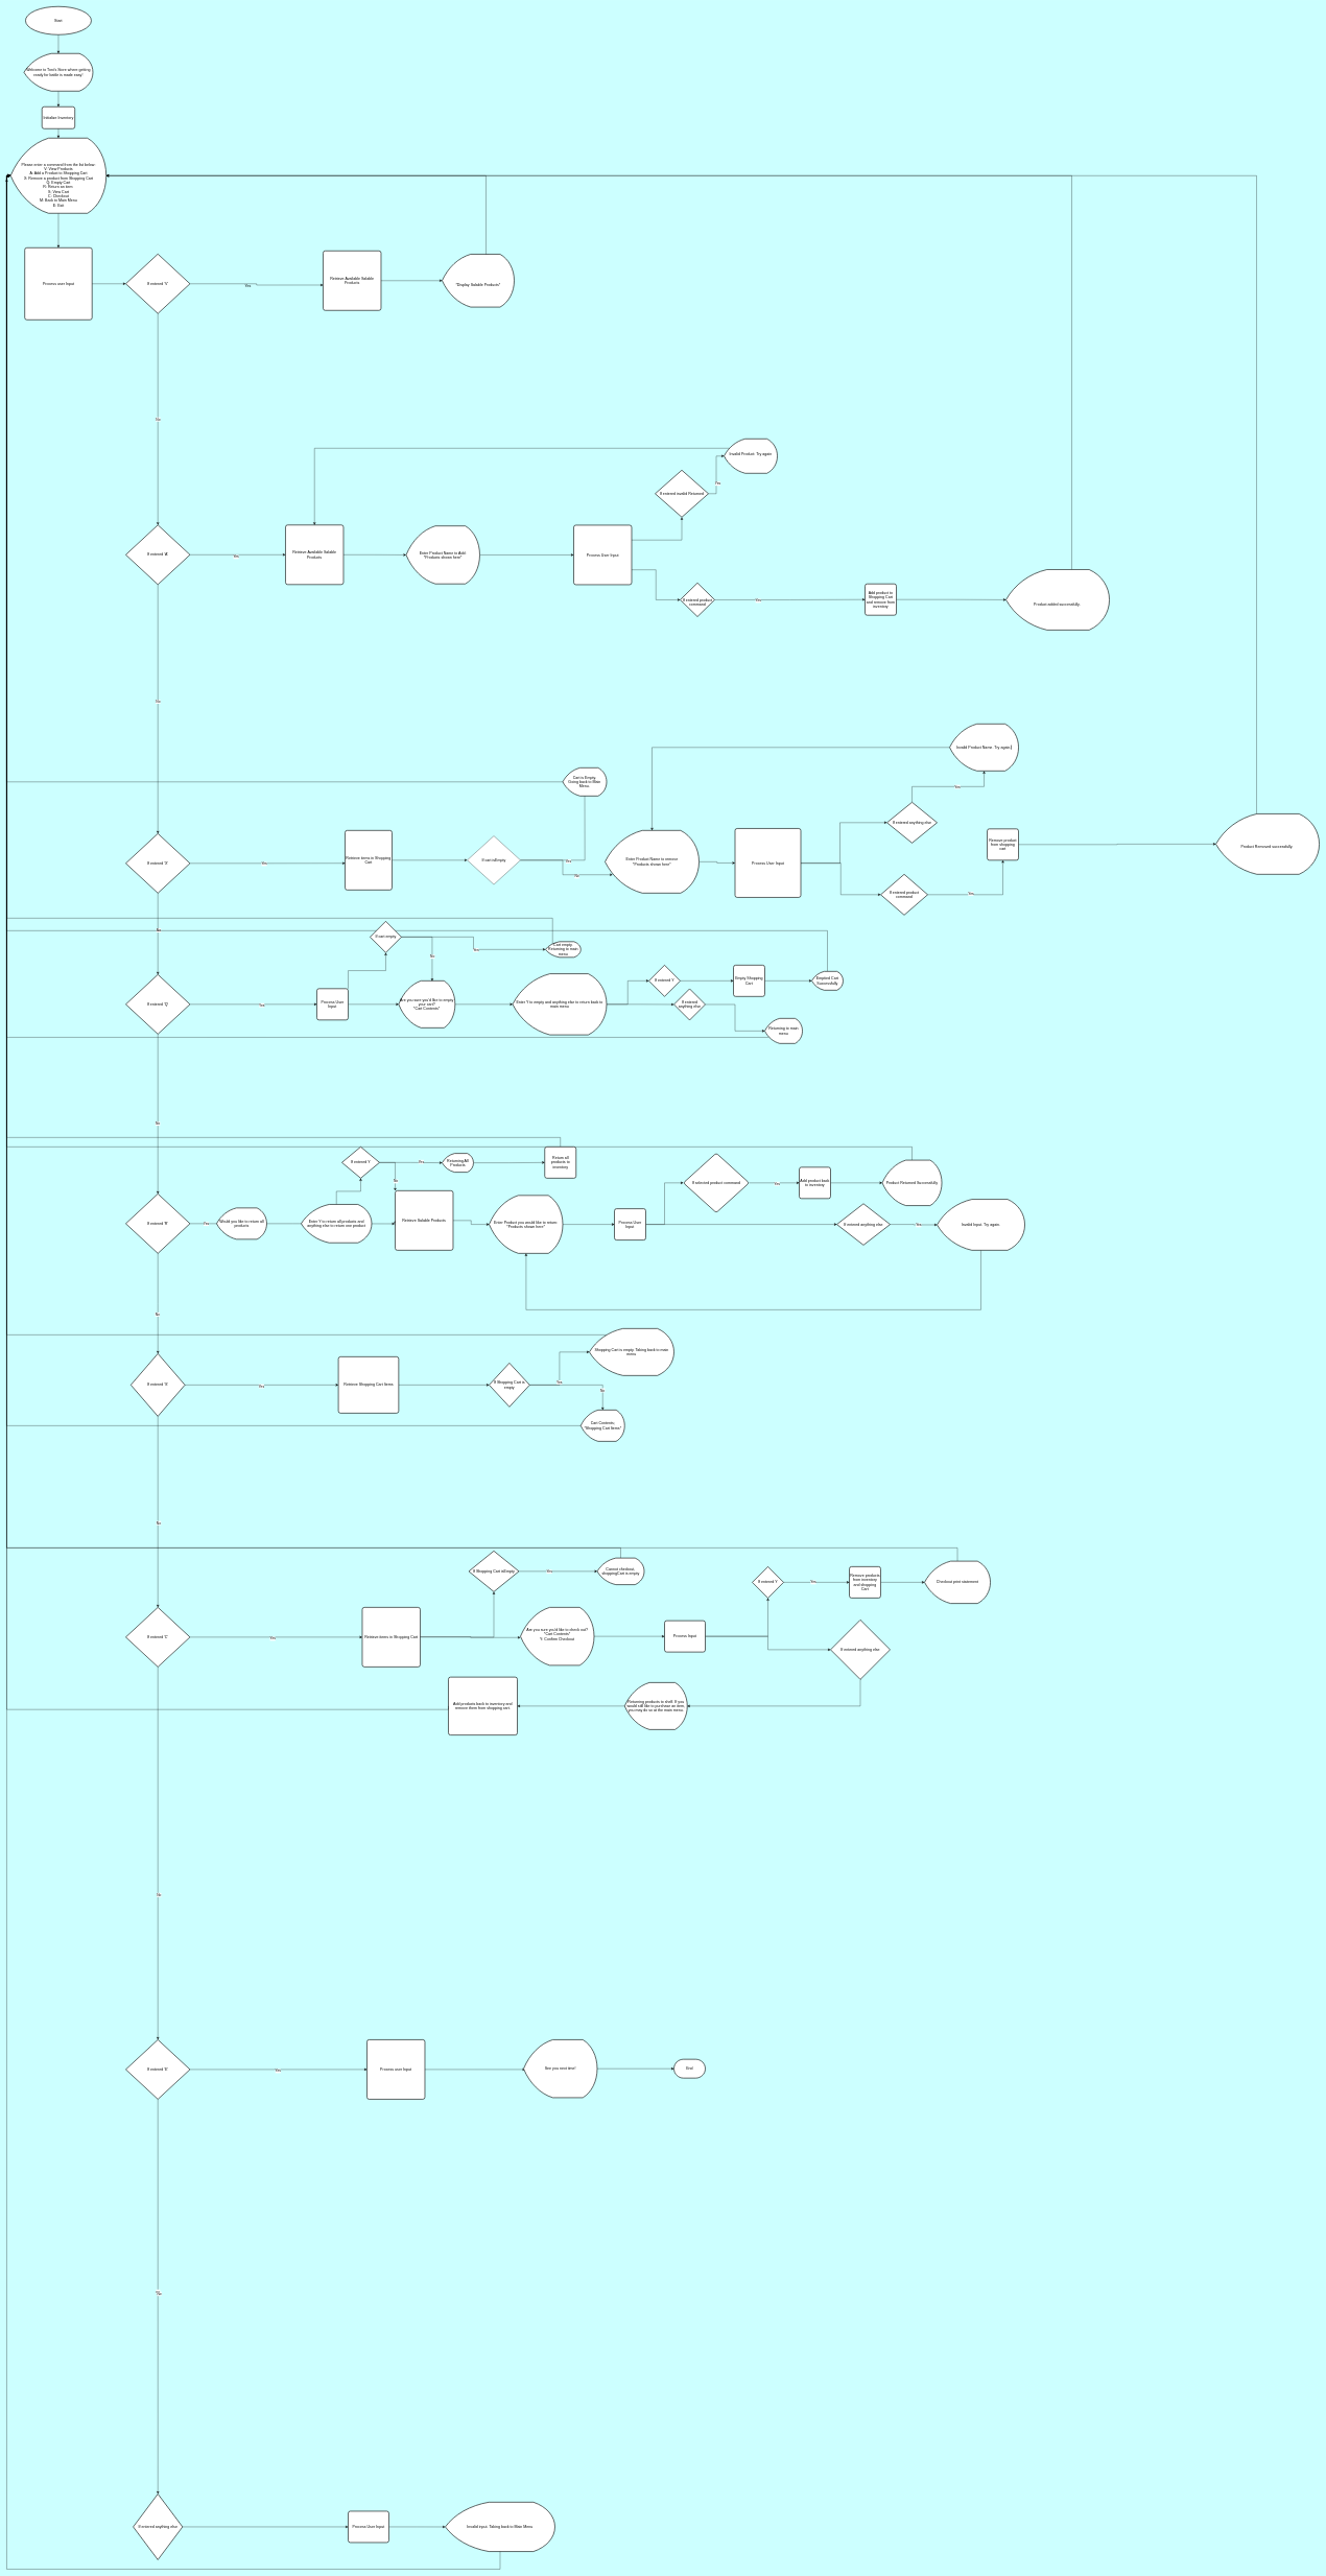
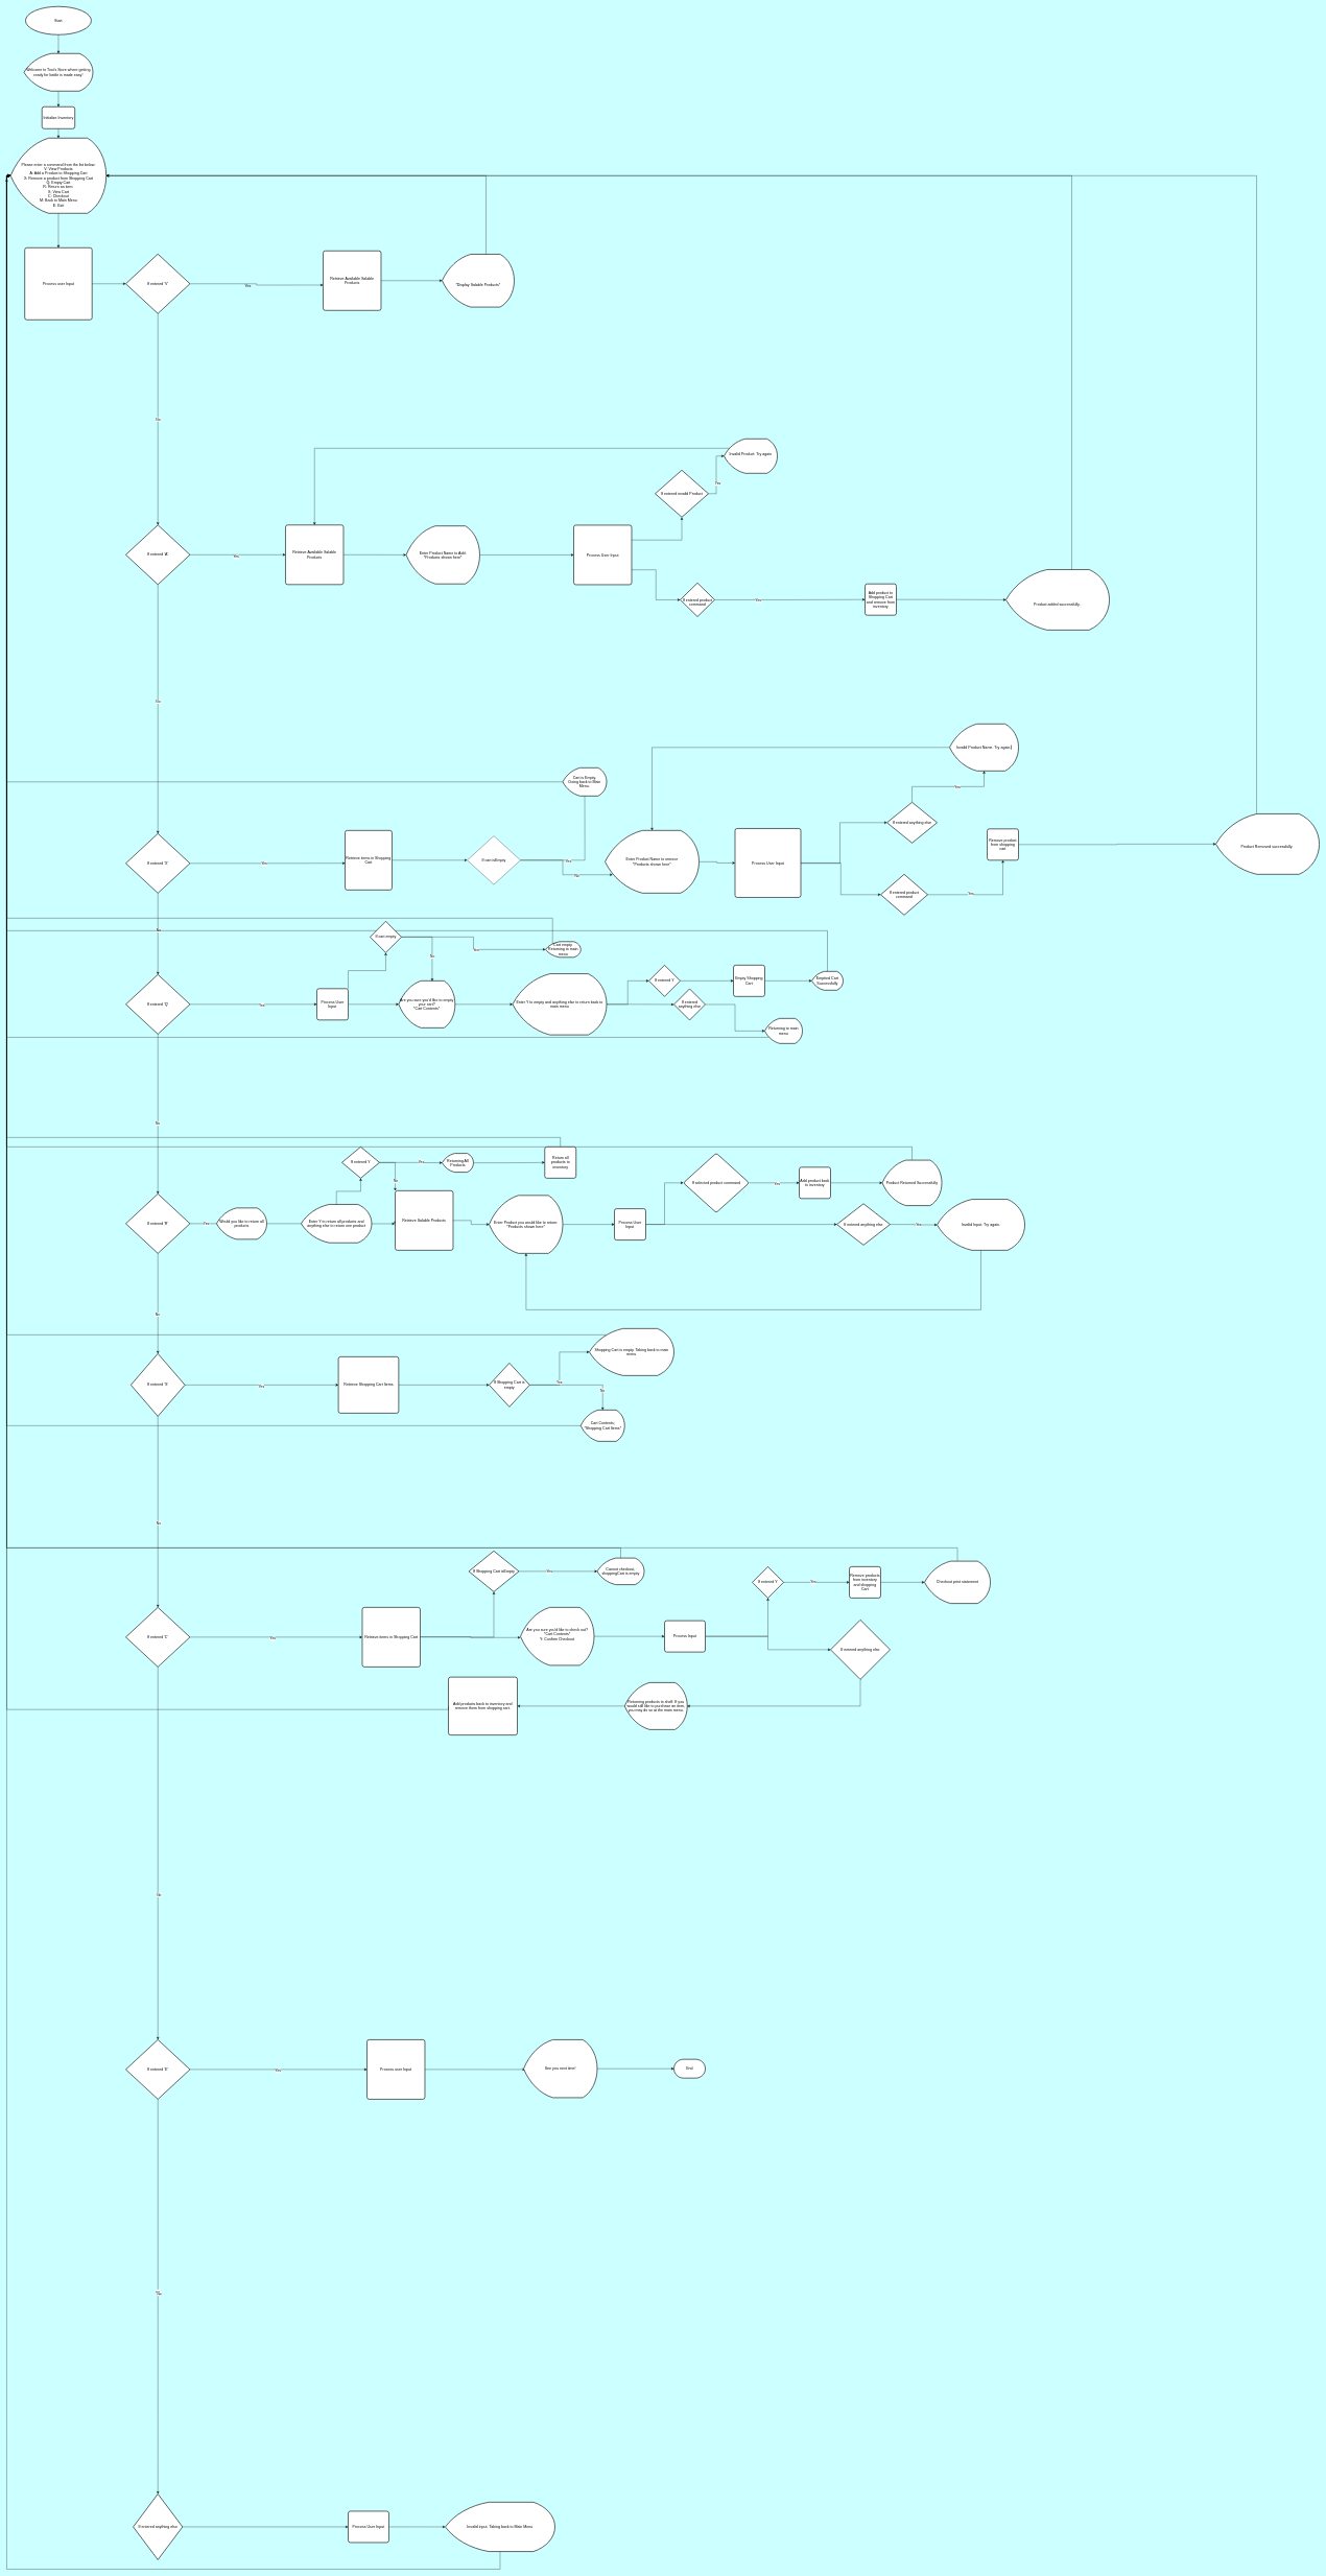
- <mxCell id="81" value="If entered invalid Returned" style="strokeWidth=2;html=1;shape=mxgraph.flowchart.decision;whiteSpace=wrap;" parent="1" vertex="1"><mxGeometry x="2091" y="1500" width="170" height="150" as="geometry" /></mxCell>
+ <mxCell id="81" value="If entered invalid Product" style="strokeWidth=2;html=1;shape=mxgraph.flowchart.decision;whiteSpace=wrap;" parent="1" vertex="1"><mxGeometry x="2091" y="1500" width="170" height="150" as="geometry" /></mxCell>
